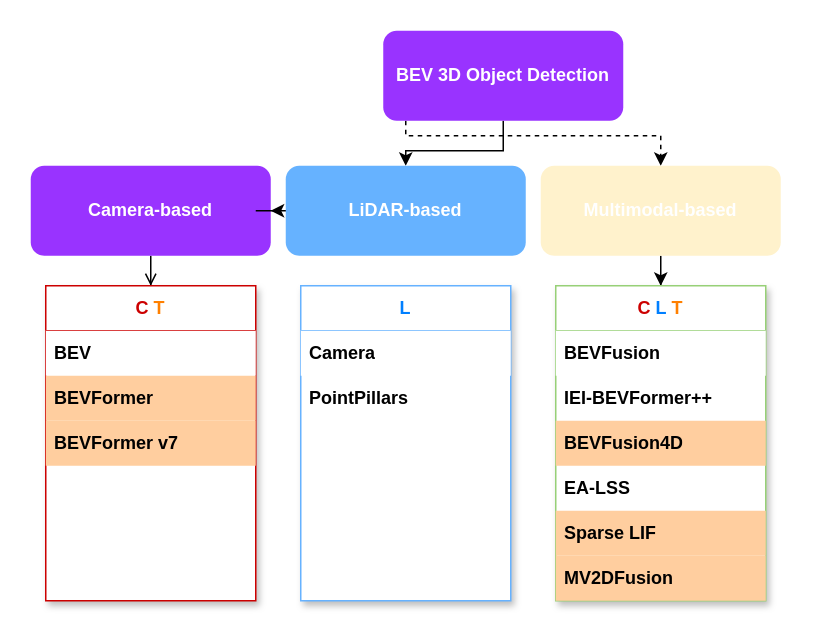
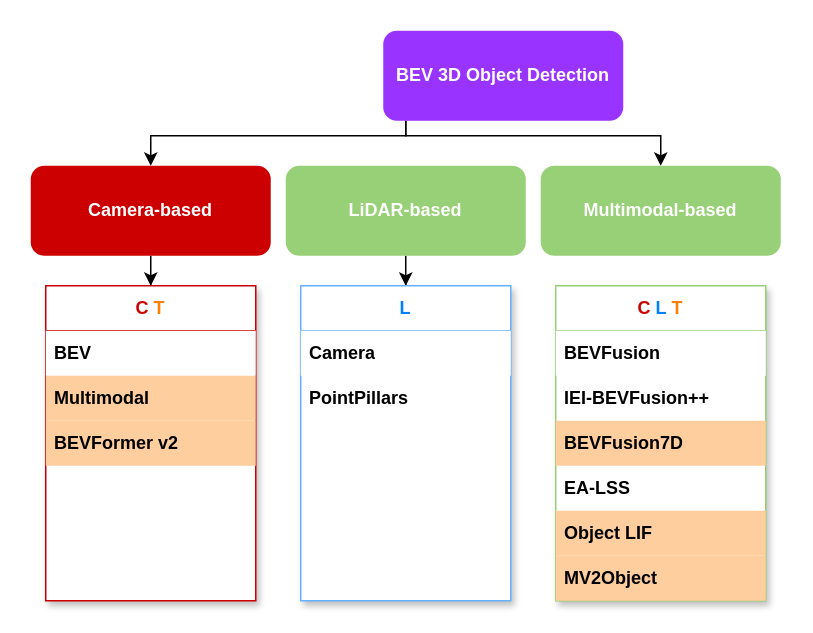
+ <mxCell id="3" style="edgeStyle=orthogonalEdgeStyle;rounded=0;orthogonalLoop=1;jettySize=auto;html=1;entryX=0.5;entryY=0;entryDx=0;entryDy=0;" edge="1" parent="1" source="5" target="7"><mxGeometry relative="1" as="geometry"><Array as="points"><mxPoint x="270" y="90" /><mxPoint x="100" y="90" /></Array></mxGeometry></mxCell>
- <mxCell id="4" style="edgeStyle=orthogonalEdgeStyle;rounded=0;orthogonalLoop=1;jettySize=auto;html=1;entryX=0.5;entryY=0;entryDx=0;entryDy=0;dashed=1;" edge="1" parent="1" source="5" target="11"><mxGeometry relative="1" as="geometry"><Array as="points"><mxPoint x="270" y="90" /><mxPoint x="440" y="90" /></Array></mxGeometry></mxCell>
+ <mxCell id="4" style="edgeStyle=orthogonalEdgeStyle;rounded=0;orthogonalLoop=1;jettySize=auto;html=1;entryX=0.5;entryY=0;entryDx=0;entryDy=0;" edge="1" parent="1" source="5" target="11"><mxGeometry relative="1" as="geometry"><Array as="points"><mxPoint x="270" y="90" /><mxPoint x="440" y="90" /></Array></mxGeometry></mxCell>
- <mxCell id="2" style="edgeStyle=orthogonalEdgeStyle;rounded=0;orthogonalLoop=1;jettySize=auto;html=1;entryX=0.5;entryY=0;entryDx=0;entryDy=0;" edge="1" parent="1" source="5" target="9"><mxGeometry relative="1" as="geometry" /></mxCell>
- <mxCell id="7" value="&lt;font color=&quot;#ffffff&quot;&gt;&lt;b&gt;Camera-based&lt;/b&gt;&lt;/font&gt;" style="rounded=1;whiteSpace=wrap;html=1;fillColor=#9933ff;strokeColor=none;" vertex="1" parent="1"><mxGeometry x="20" y="110" width="160" height="60" as="geometry" /></mxCell>
+ <mxCell id="7" value="&lt;font color=&quot;#ffffff&quot;&gt;&lt;b&gt;Camera-based&lt;/b&gt;&lt;/font&gt;" style="rounded=1;whiteSpace=wrap;html=1;fillColor=#CC0000;strokeColor=none;" vertex="1" parent="1"><mxGeometry x="20" y="110" width="160" height="60" as="geometry" /></mxCell>
- <mxCell id="8" style="edgeStyle=orthogonalEdgeStyle;rounded=0;orthogonalLoop=1;jettySize=auto;html=1;" edge="1" parent="1" source="9" target="7"><mxGeometry relative="1" as="geometry" /></mxCell>
+ <mxCell id="8" style="edgeStyle=orthogonalEdgeStyle;rounded=0;orthogonalLoop=1;jettySize=auto;html=1;entryX=0.5;entryY=0;entryDx=0;entryDy=0;" edge="1" parent="1" source="9" target="19"><mxGeometry relative="1" as="geometry" /></mxCell>
- <mxCell id="9" value="&lt;font color=&quot;#ffffff&quot;&gt;&lt;b&gt;LiDAR-based&lt;/b&gt;&lt;/font&gt;" style="rounded=1;whiteSpace=wrap;html=1;fillColor=#66B2FF;strokeColor=none;" vertex="1" parent="1"><mxGeometry x="190" y="110" width="160" height="60" as="geometry" /></mxCell>
+ <mxCell id="9" value="&lt;font color=&quot;#ffffff&quot;&gt;&lt;b&gt;LiDAR-based&lt;/b&gt;&lt;/font&gt;" style="rounded=1;whiteSpace=wrap;html=1;fillColor=#97d077;strokeColor=none;" vertex="1" parent="1"><mxGeometry x="190" y="110" width="160" height="60" as="geometry" /></mxCell>
- <mxCell id="11" value="&lt;font color=&quot;#ffffff&quot;&gt;&lt;b&gt;Multimodal-based&lt;/b&gt;&lt;/font&gt;" style="rounded=1;whiteSpace=wrap;html=1;fillColor=#fff2cc;strokeColor=none;" vertex="1" parent="1"><mxGeometry x="360" y="110" width="160" height="60" as="geometry" /></mxCell>
+ <mxCell id="11" value="&lt;font color=&quot;#ffffff&quot;&gt;&lt;b&gt;Multimodal-based&lt;/b&gt;&lt;/font&gt;" style="rounded=1;whiteSpace=wrap;html=1;fillColor=#97D077;strokeColor=none;" vertex="1" parent="1"><mxGeometry x="360" y="110" width="160" height="60" as="geometry" /></mxCell>
- <mxCell id="6" style="edgeStyle=orthogonalEdgeStyle;rounded=0;orthogonalLoop=1;jettySize=auto;html=1;entryX=0.5;entryY=0;entryDx=0;entryDy=0;endArrow=open;" edge="1" parent="1" source="7" target="12"><mxGeometry relative="1" as="geometry" /></mxCell>
+ <mxCell id="6" style="edgeStyle=orthogonalEdgeStyle;rounded=0;orthogonalLoop=1;jettySize=auto;html=1;entryX=0.5;entryY=0;entryDx=0;entryDy=0;" edge="1" parent="1" source="7" target="12"><mxGeometry relative="1" as="geometry" /></mxCell>
- <mxCell id="10" style="edgeStyle=orthogonalEdgeStyle;rounded=0;orthogonalLoop=1;jettySize=auto;html=1;entryX=0.5;entryY=0;entryDx=0;entryDy=0;" edge="1" parent="1" source="11" target="26"><mxGeometry relative="1" as="geometry" /></mxCell>
- <mxCell id="14" value="BEVFormer" style="text;strokeColor=none;fillColor=#FFCE9F;align=left;verticalAlign=middle;spacingLeft=4;spacingRight=4;overflow=hidden;points=[[0,0.5],[1,0.5]];portConstraint=eastwest;rotatable=0;whiteSpace=wrap;html=1;fontStyle=1" vertex="1" parent="12"><mxGeometry y="60" width="140" height="30" as="geometry" /></mxCell>
+ <mxCell id="14" value="Multimodal" style="text;strokeColor=none;fillColor=#FFCE9F;align=left;verticalAlign=middle;spacingLeft=4;spacingRight=4;overflow=hidden;points=[[0,0.5],[1,0.5]];portConstraint=eastwest;rotatable=0;whiteSpace=wrap;html=1;fontStyle=1" vertex="1" parent="12"><mxGeometry y="60" width="140" height="30" as="geometry" /></mxCell>
- <mxCell id="28" value="IEI-BEVFormer++" style="text;strokeColor=none;fillColor=none;align=left;verticalAlign=middle;spacingLeft=4;spacingRight=4;overflow=hidden;points=[[0,0.5],[1,0.5]];portConstraint=eastwest;rotatable=0;whiteSpace=wrap;html=1;fontStyle=1" vertex="1" parent="26"><mxGeometry y="60" width="140" height="30" as="geometry" /></mxCell>
+ <mxCell id="28" value="IEI-BEVFusion++" style="text;strokeColor=none;fillColor=none;align=left;verticalAlign=middle;spacingLeft=4;spacingRight=4;overflow=hidden;points=[[0,0.5],[1,0.5]];portConstraint=eastwest;rotatable=0;whiteSpace=wrap;html=1;fontStyle=1" vertex="1" parent="26"><mxGeometry y="60" width="140" height="30" as="geometry" /></mxCell>
- <mxCell id="15" value="BEVFormer v7" style="text;strokeColor=none;fillColor=#FFCE9F;align=left;verticalAlign=middle;spacingLeft=4;spacingRight=4;overflow=hidden;points=[[0,0.5],[1,0.5]];portConstraint=eastwest;rotatable=0;whiteSpace=wrap;html=1;fontStyle=1" vertex="1" parent="12"><mxGeometry y="90" width="140" height="30" as="geometry" /></mxCell>
+ <mxCell id="15" value="BEVFormer v2" style="text;strokeColor=none;fillColor=#FFCE9F;align=left;verticalAlign=middle;spacingLeft=4;spacingRight=4;overflow=hidden;points=[[0,0.5],[1,0.5]];portConstraint=eastwest;rotatable=0;whiteSpace=wrap;html=1;fontStyle=1" vertex="1" parent="12"><mxGeometry y="90" width="140" height="30" as="geometry" /></mxCell>
- <mxCell id="29" value="BEVFusion4D" style="text;strokeColor=none;fillColor=#FFCE9F;align=left;verticalAlign=middle;spacingLeft=4;spacingRight=4;overflow=hidden;points=[[0,0.5],[1,0.5]];portConstraint=eastwest;rotatable=0;whiteSpace=wrap;html=1;fontStyle=1" vertex="1" parent="26"><mxGeometry y="90" width="140" height="30" as="geometry" /></mxCell>
+ <mxCell id="29" value="BEVFusion7D" style="text;strokeColor=none;fillColor=#FFCE9F;align=left;verticalAlign=middle;spacingLeft=4;spacingRight=4;overflow=hidden;points=[[0,0.5],[1,0.5]];portConstraint=eastwest;rotatable=0;whiteSpace=wrap;html=1;fontStyle=1" vertex="1" parent="26"><mxGeometry y="90" width="140" height="30" as="geometry" /></mxCell>
- <mxCell id="31" value="Sparse LIF" style="text;strokeColor=none;fillColor=#FFCE9F;align=left;verticalAlign=middle;spacingLeft=4;spacingRight=4;overflow=hidden;points=[[0,0.5],[1,0.5]];portConstraint=eastwest;rotatable=0;whiteSpace=wrap;html=1;fontStyle=1" vertex="1" parent="26"><mxGeometry y="150" width="140" height="30" as="geometry" /></mxCell>
+ <mxCell id="31" value="Object LIF" style="text;strokeColor=none;fillColor=#FFCE9F;align=left;verticalAlign=middle;spacingLeft=4;spacingRight=4;overflow=hidden;points=[[0,0.5],[1,0.5]];portConstraint=eastwest;rotatable=0;whiteSpace=wrap;html=1;fontStyle=1" vertex="1" parent="26"><mxGeometry y="150" width="140" height="30" as="geometry" /></mxCell>
- <mxCell id="32" value="MV2DFusion" style="text;strokeColor=none;fillColor=#FFCE9F;align=left;verticalAlign=middle;spacingLeft=4;spacingRight=4;overflow=hidden;points=[[0,0.5],[1,0.5]];portConstraint=eastwest;rotatable=0;whiteSpace=wrap;html=1;fontStyle=1" vertex="1" parent="26"><mxGeometry y="180" width="140" height="30" as="geometry" /></mxCell>
+ <mxCell id="32" value="MV2Object" style="text;strokeColor=none;fillColor=#FFCE9F;align=left;verticalAlign=middle;spacingLeft=4;spacingRight=4;overflow=hidden;points=[[0,0.5],[1,0.5]];portConstraint=eastwest;rotatable=0;whiteSpace=wrap;html=1;fontStyle=1" vertex="1" parent="26"><mxGeometry y="180" width="140" height="30" as="geometry" /></mxCell>
